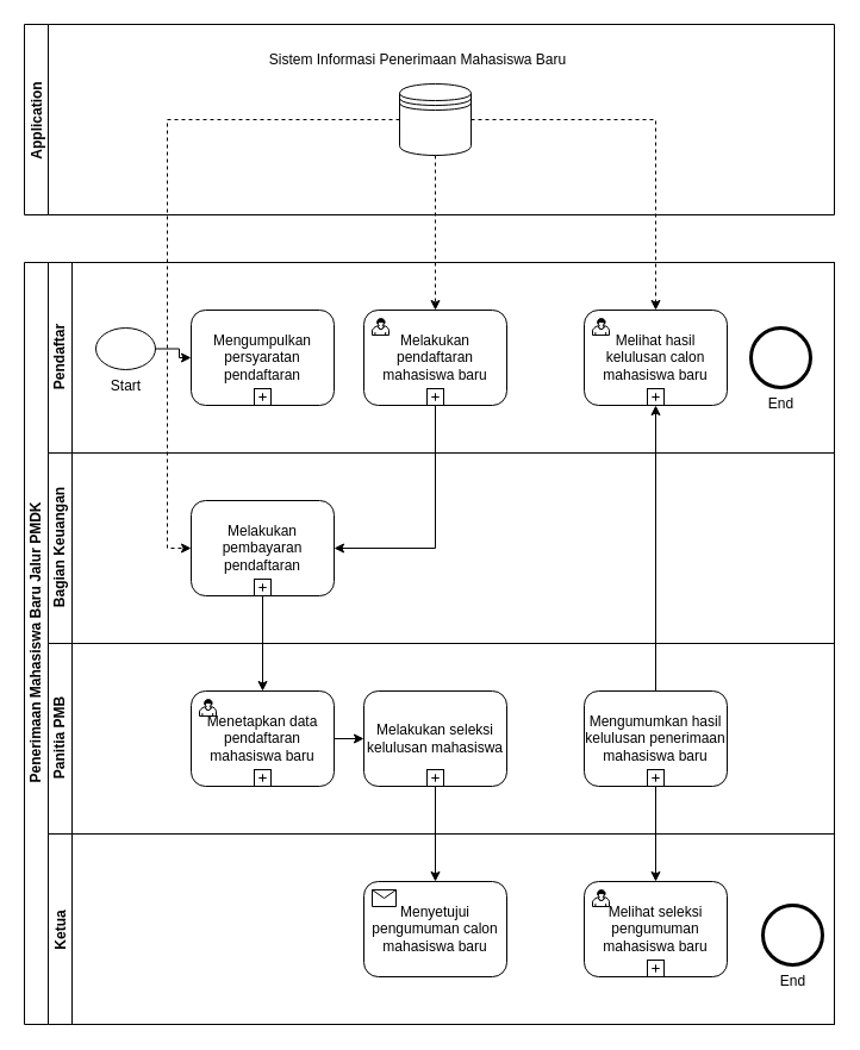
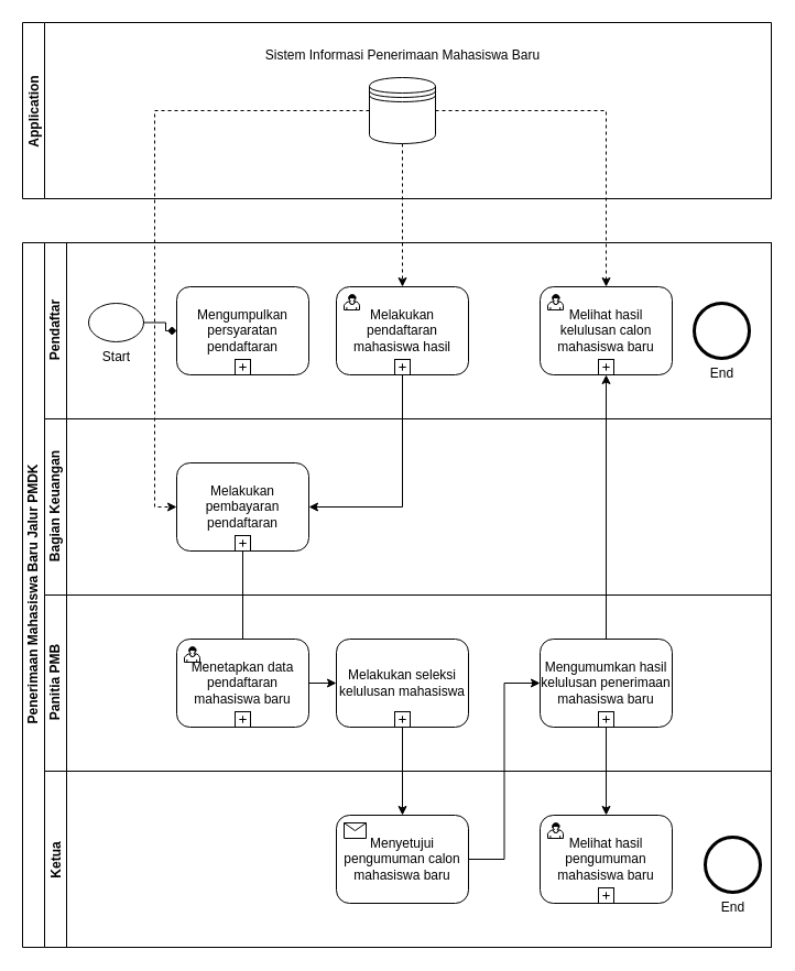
- <mxCell id="4" value="Sistem Informasi Penerimaan Mahasiswa Baru" style="text;html=1;align=center;verticalAlign=middle;resizable=0;points=[];autosize=1;" vertex="1" parent="2"><mxGeometry x="180" y="20" width="300" height="20" as="geometry" /></mxCell>
+ <mxCell id="4" value="Sistem Informasi Penerimaan Mahasiswa Baru" style="text;html=1;align=center;verticalAlign=middle;resizable=0;points=[];autosize=1;" vertex="1" parent="2"><mxGeometry x="195" y="20" width="300" height="20" as="geometry" /></mxCell>
- <mxCell id="11" style="edgeStyle=orthogonalEdgeStyle;rounded=0;orthogonalLoop=1;jettySize=auto;html=1;" parent="6" source="12" target="13" edge="1"><mxGeometry relative="1" as="geometry" /></mxCell>
+ <mxCell id="11" style="edgeStyle=orthogonalEdgeStyle;rounded=0;orthogonalLoop=1;jettySize=auto;html=1;endArrow=diamond;" parent="6" source="12" target="13" edge="1"><mxGeometry relative="1" as="geometry" /></mxCell>
- <mxCell id="15" value="Melakukan pendaftaran mahasiswa baru" style="html=1;whiteSpace=wrap;rounded=1;dropTarget=0;" parent="6" vertex="1"><mxGeometry x="265" y="40" width="120" height="80" as="geometry" /></mxCell>
+ <mxCell id="15" value="Melakukan pendaftaran mahasiswa hasil" style="html=1;whiteSpace=wrap;rounded=1;dropTarget=0;" parent="6" vertex="1"><mxGeometry x="265" y="40" width="120" height="80" as="geometry" /></mxCell>
- <mxCell id="38" style="edgeStyle=orthogonalEdgeStyle;rounded=0;orthogonalLoop=1;jettySize=auto;html=1;" parent="5" source="19" target="25" edge="1"><mxGeometry relative="1" as="geometry" /></mxCell>
+ <mxCell id="38" style="edgeStyle=orthogonalEdgeStyle;rounded=0;orthogonalLoop=1;jettySize=auto;html=1;endArrow=none;" parent="5" source="19" target="25" edge="1"><mxGeometry relative="1" as="geometry" /></mxCell>
+ <mxCell id="40" style="edgeStyle=orthogonalEdgeStyle;rounded=0;orthogonalLoop=1;jettySize=auto;html=1;entryX=0;entryY=0.5;entryDx=0;entryDy=0;" parent="5" source="35" target="28" edge="1"><mxGeometry relative="1" as="geometry" /></mxCell>
- <mxCell id="32" value="Melihat seleksi pengumuman mahasiswa baru" style="html=1;whiteSpace=wrap;rounded=1;dropTarget=0;" parent="30" vertex="1"><mxGeometry x="450" y="40" width="120" height="80" as="geometry" /></mxCell>
+ <mxCell id="32" value="Melihat hasil pengumuman mahasiswa baru" style="html=1;whiteSpace=wrap;rounded=1;dropTarget=0;" parent="30" vertex="1"><mxGeometry x="450" y="40" width="120" height="80" as="geometry" /></mxCell>
